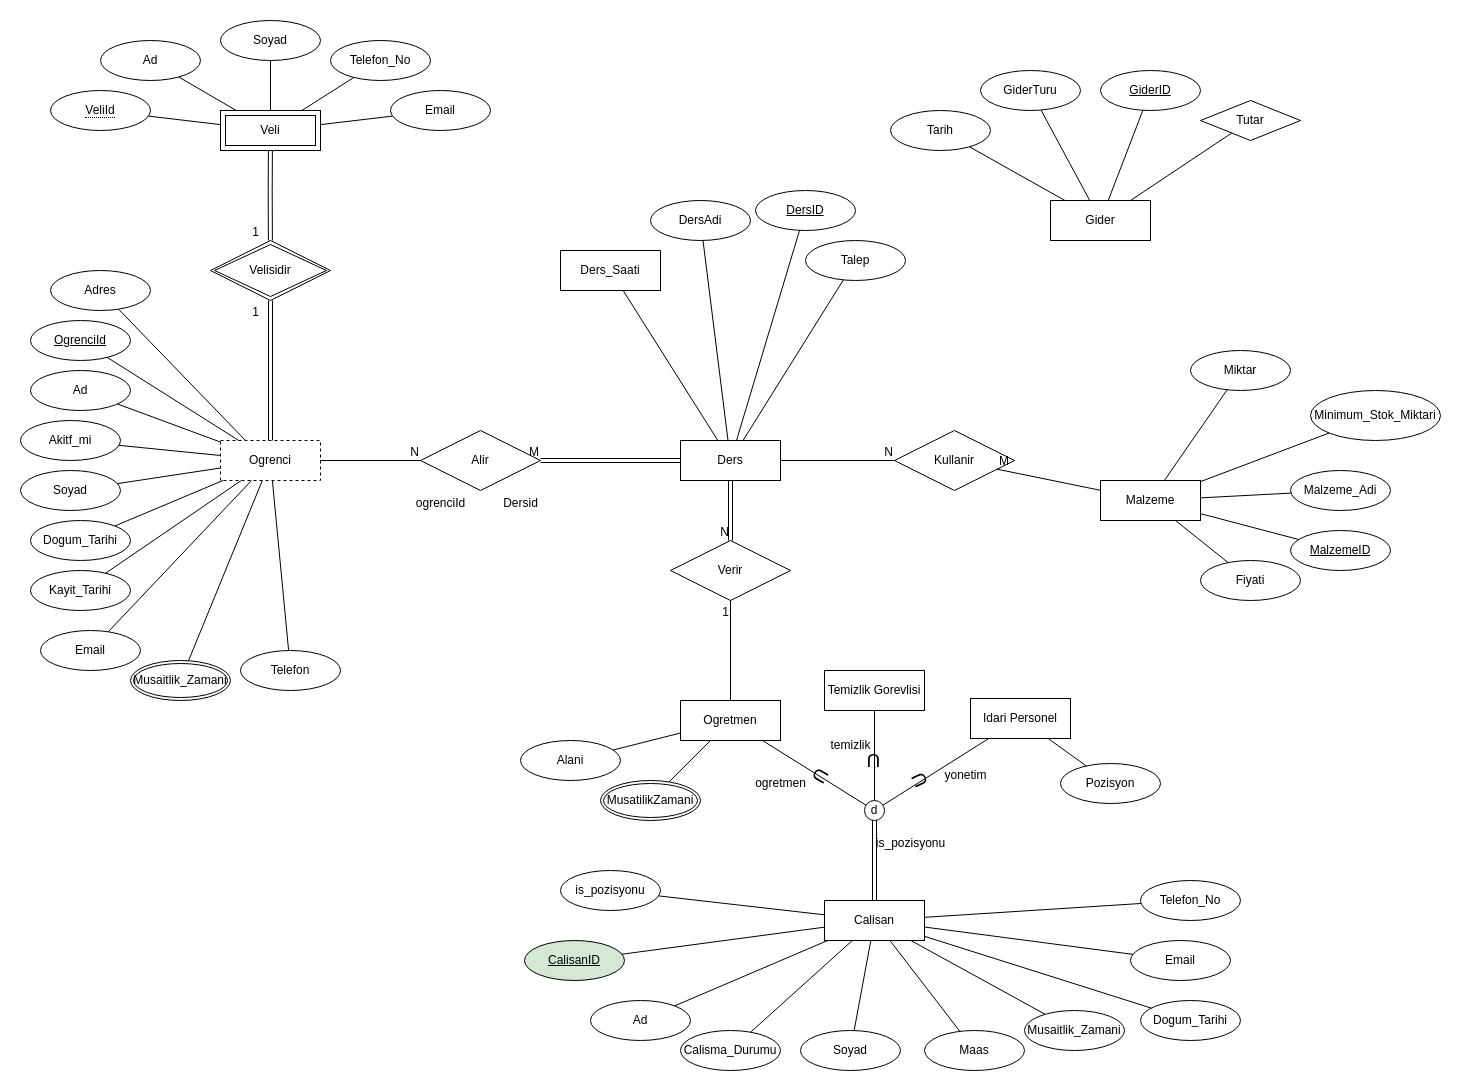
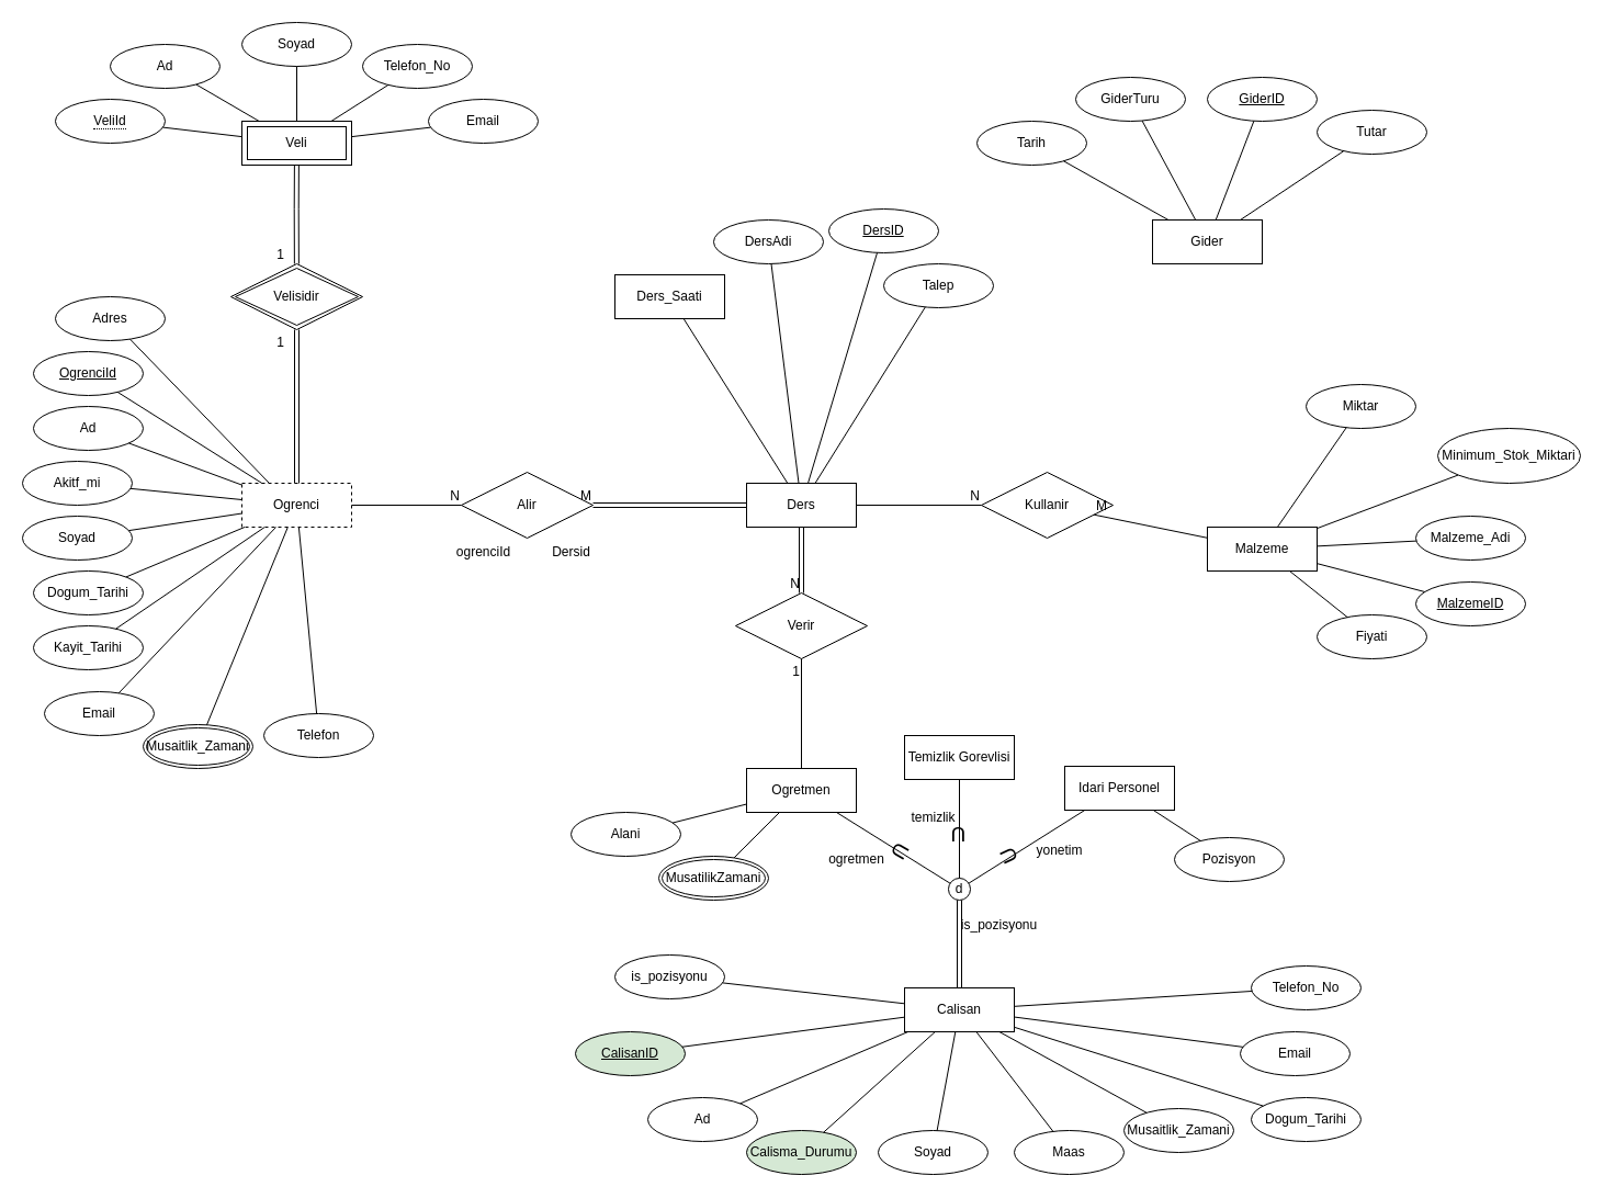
- <mxCell id="61" value="Tutar" style="rhombus;whiteSpace=wrap;html=1;align=center;" parent="1" vertex="1"><mxGeometry x="1200" y="100" width="100" height="40" as="geometry" /></mxCell>
+ <mxCell id="61" value="Tutar" style="ellipse;whiteSpace=wrap;html=1;align=center;" parent="1" vertex="1"><mxGeometry x="1200" y="100" width="100" height="40" as="geometry" /></mxCell>
- <mxCell id="104" value="Pozisyon" style="ellipse;whiteSpace=wrap;html=1;align=center;" parent="1" vertex="1"><mxGeometry x="1060" y="763" width="100" height="40" as="geometry" /></mxCell>
+ <mxCell id="104" value="Pozisyon" style="ellipse;whiteSpace=wrap;html=1;align=center;" parent="1" vertex="1"><mxGeometry x="1070" y="763" width="100" height="40" as="geometry" /></mxCell>
- <mxCell id="87" value="Calisma_Durumu" style="ellipse;whiteSpace=wrap;html=1;align=center;" parent="1" vertex="1"><mxGeometry x="680" y="1030" width="100" height="40" as="geometry" /></mxCell>
+ <mxCell id="87" value="Calisma_Durumu" style="ellipse;whiteSpace=wrap;html=1;align=center;fillColor=#d5e8d4;" parent="1" vertex="1"><mxGeometry x="680" y="1030" width="100" height="40" as="geometry" /></mxCell>
